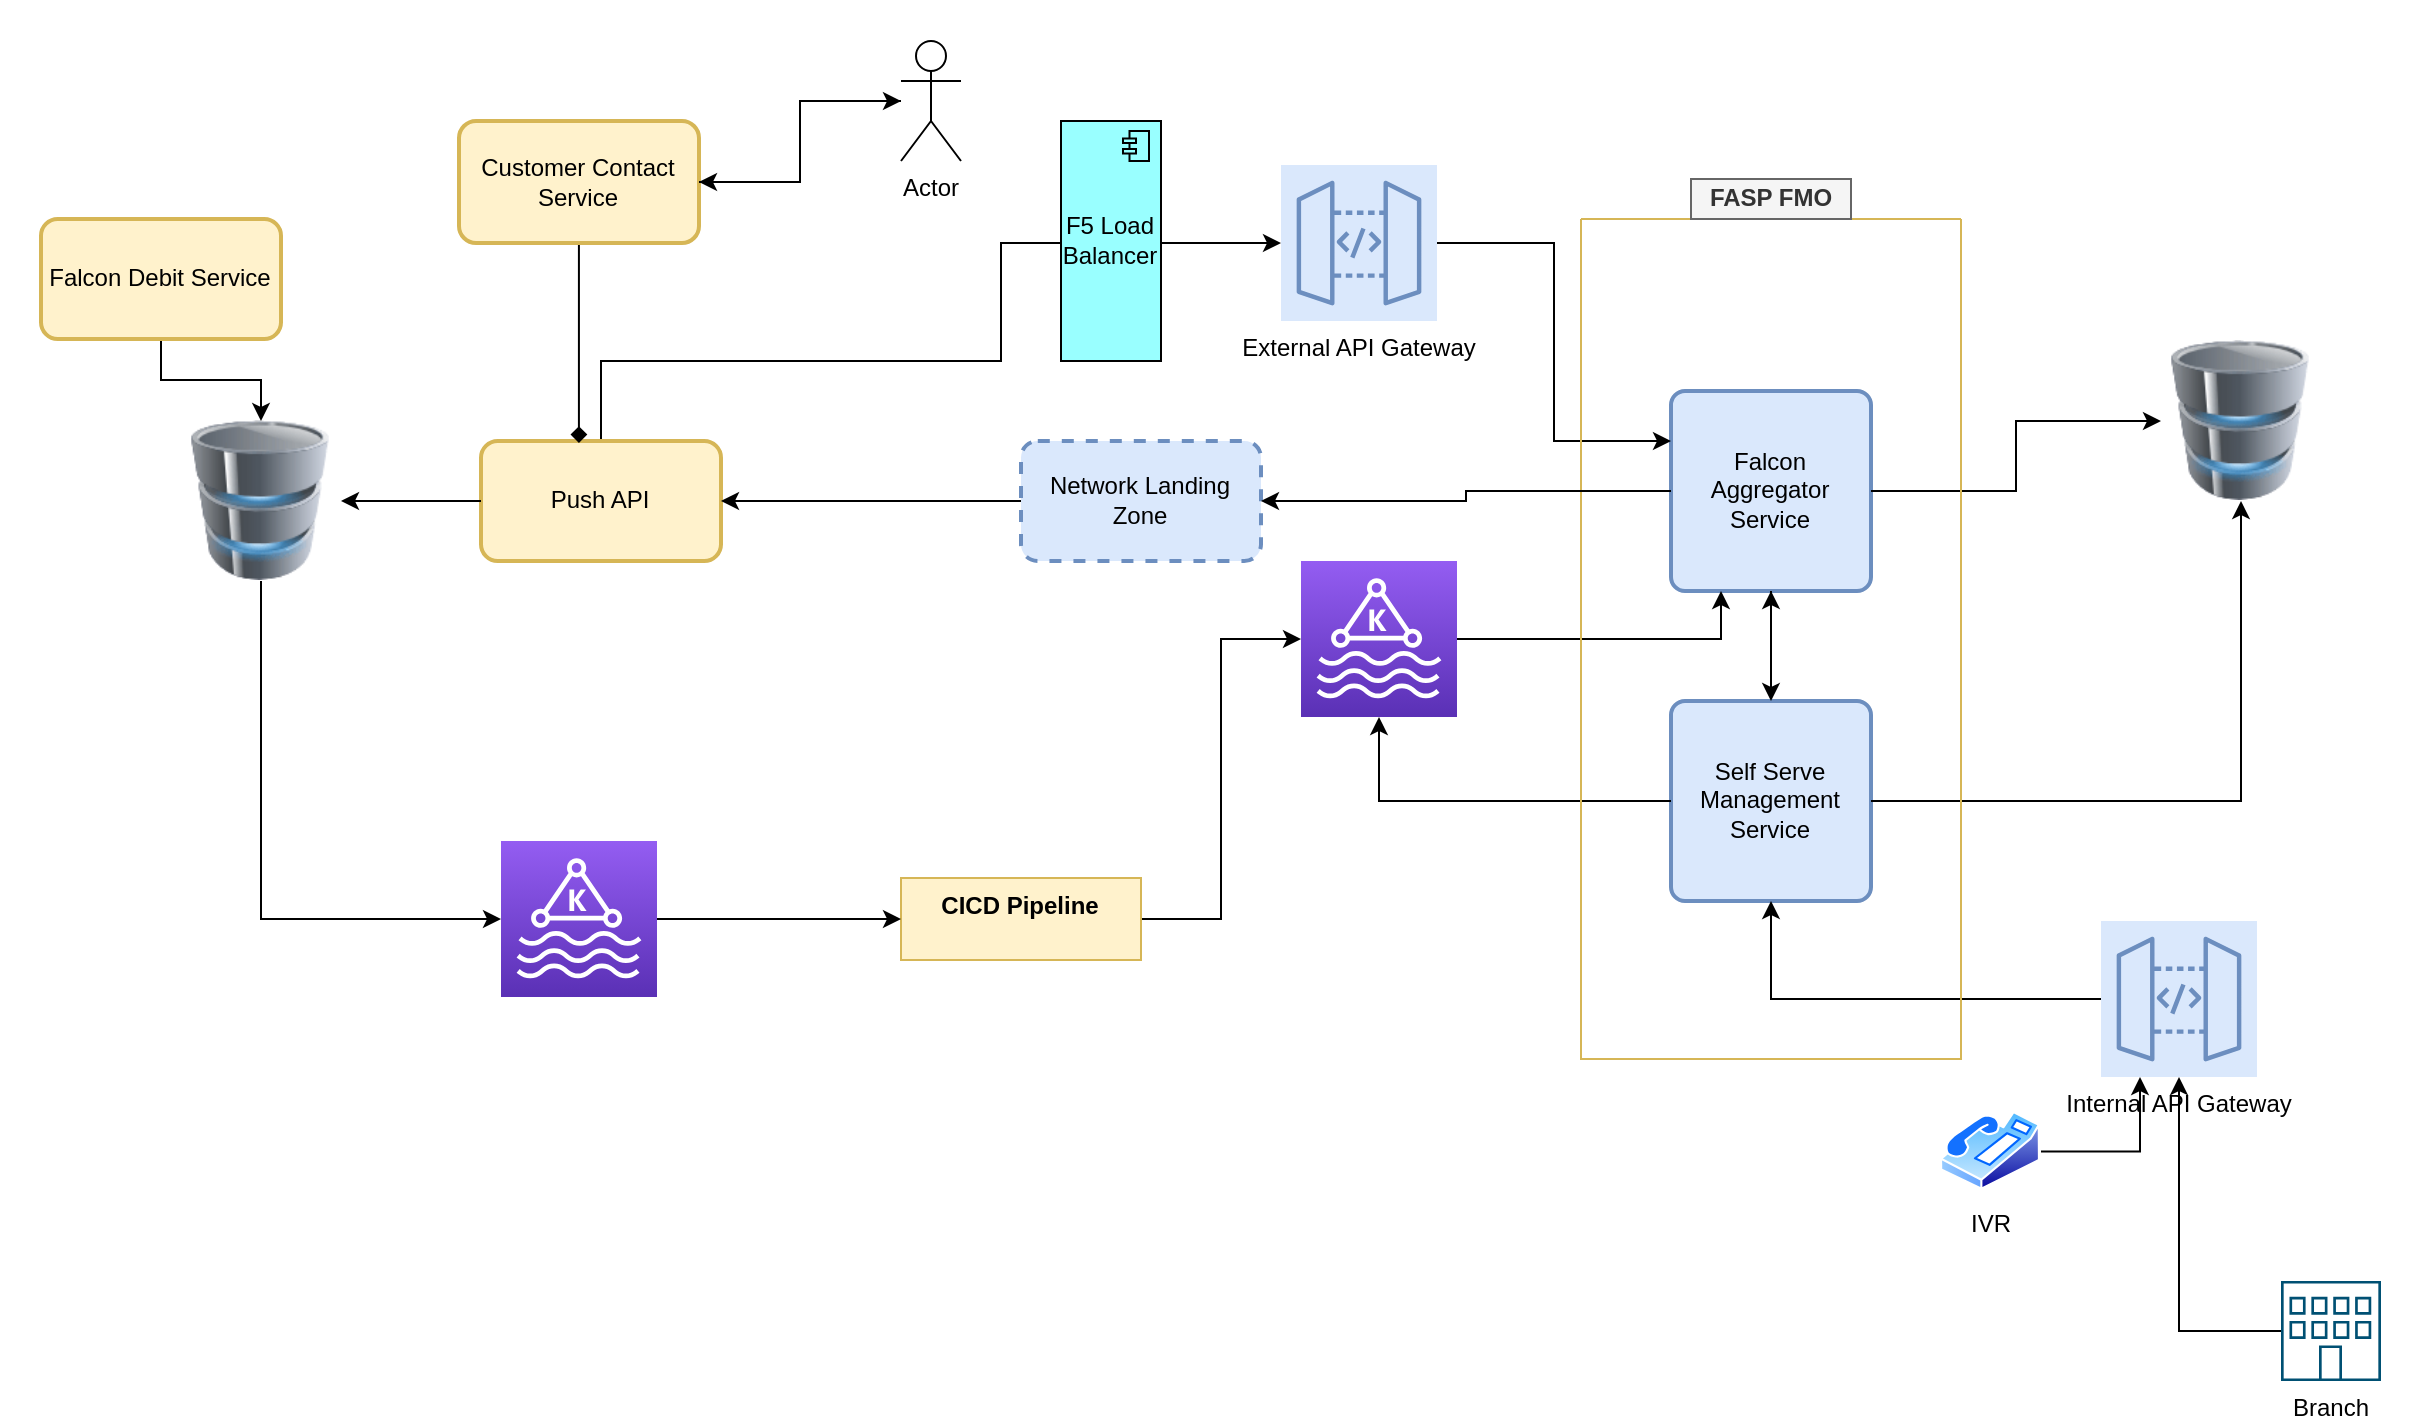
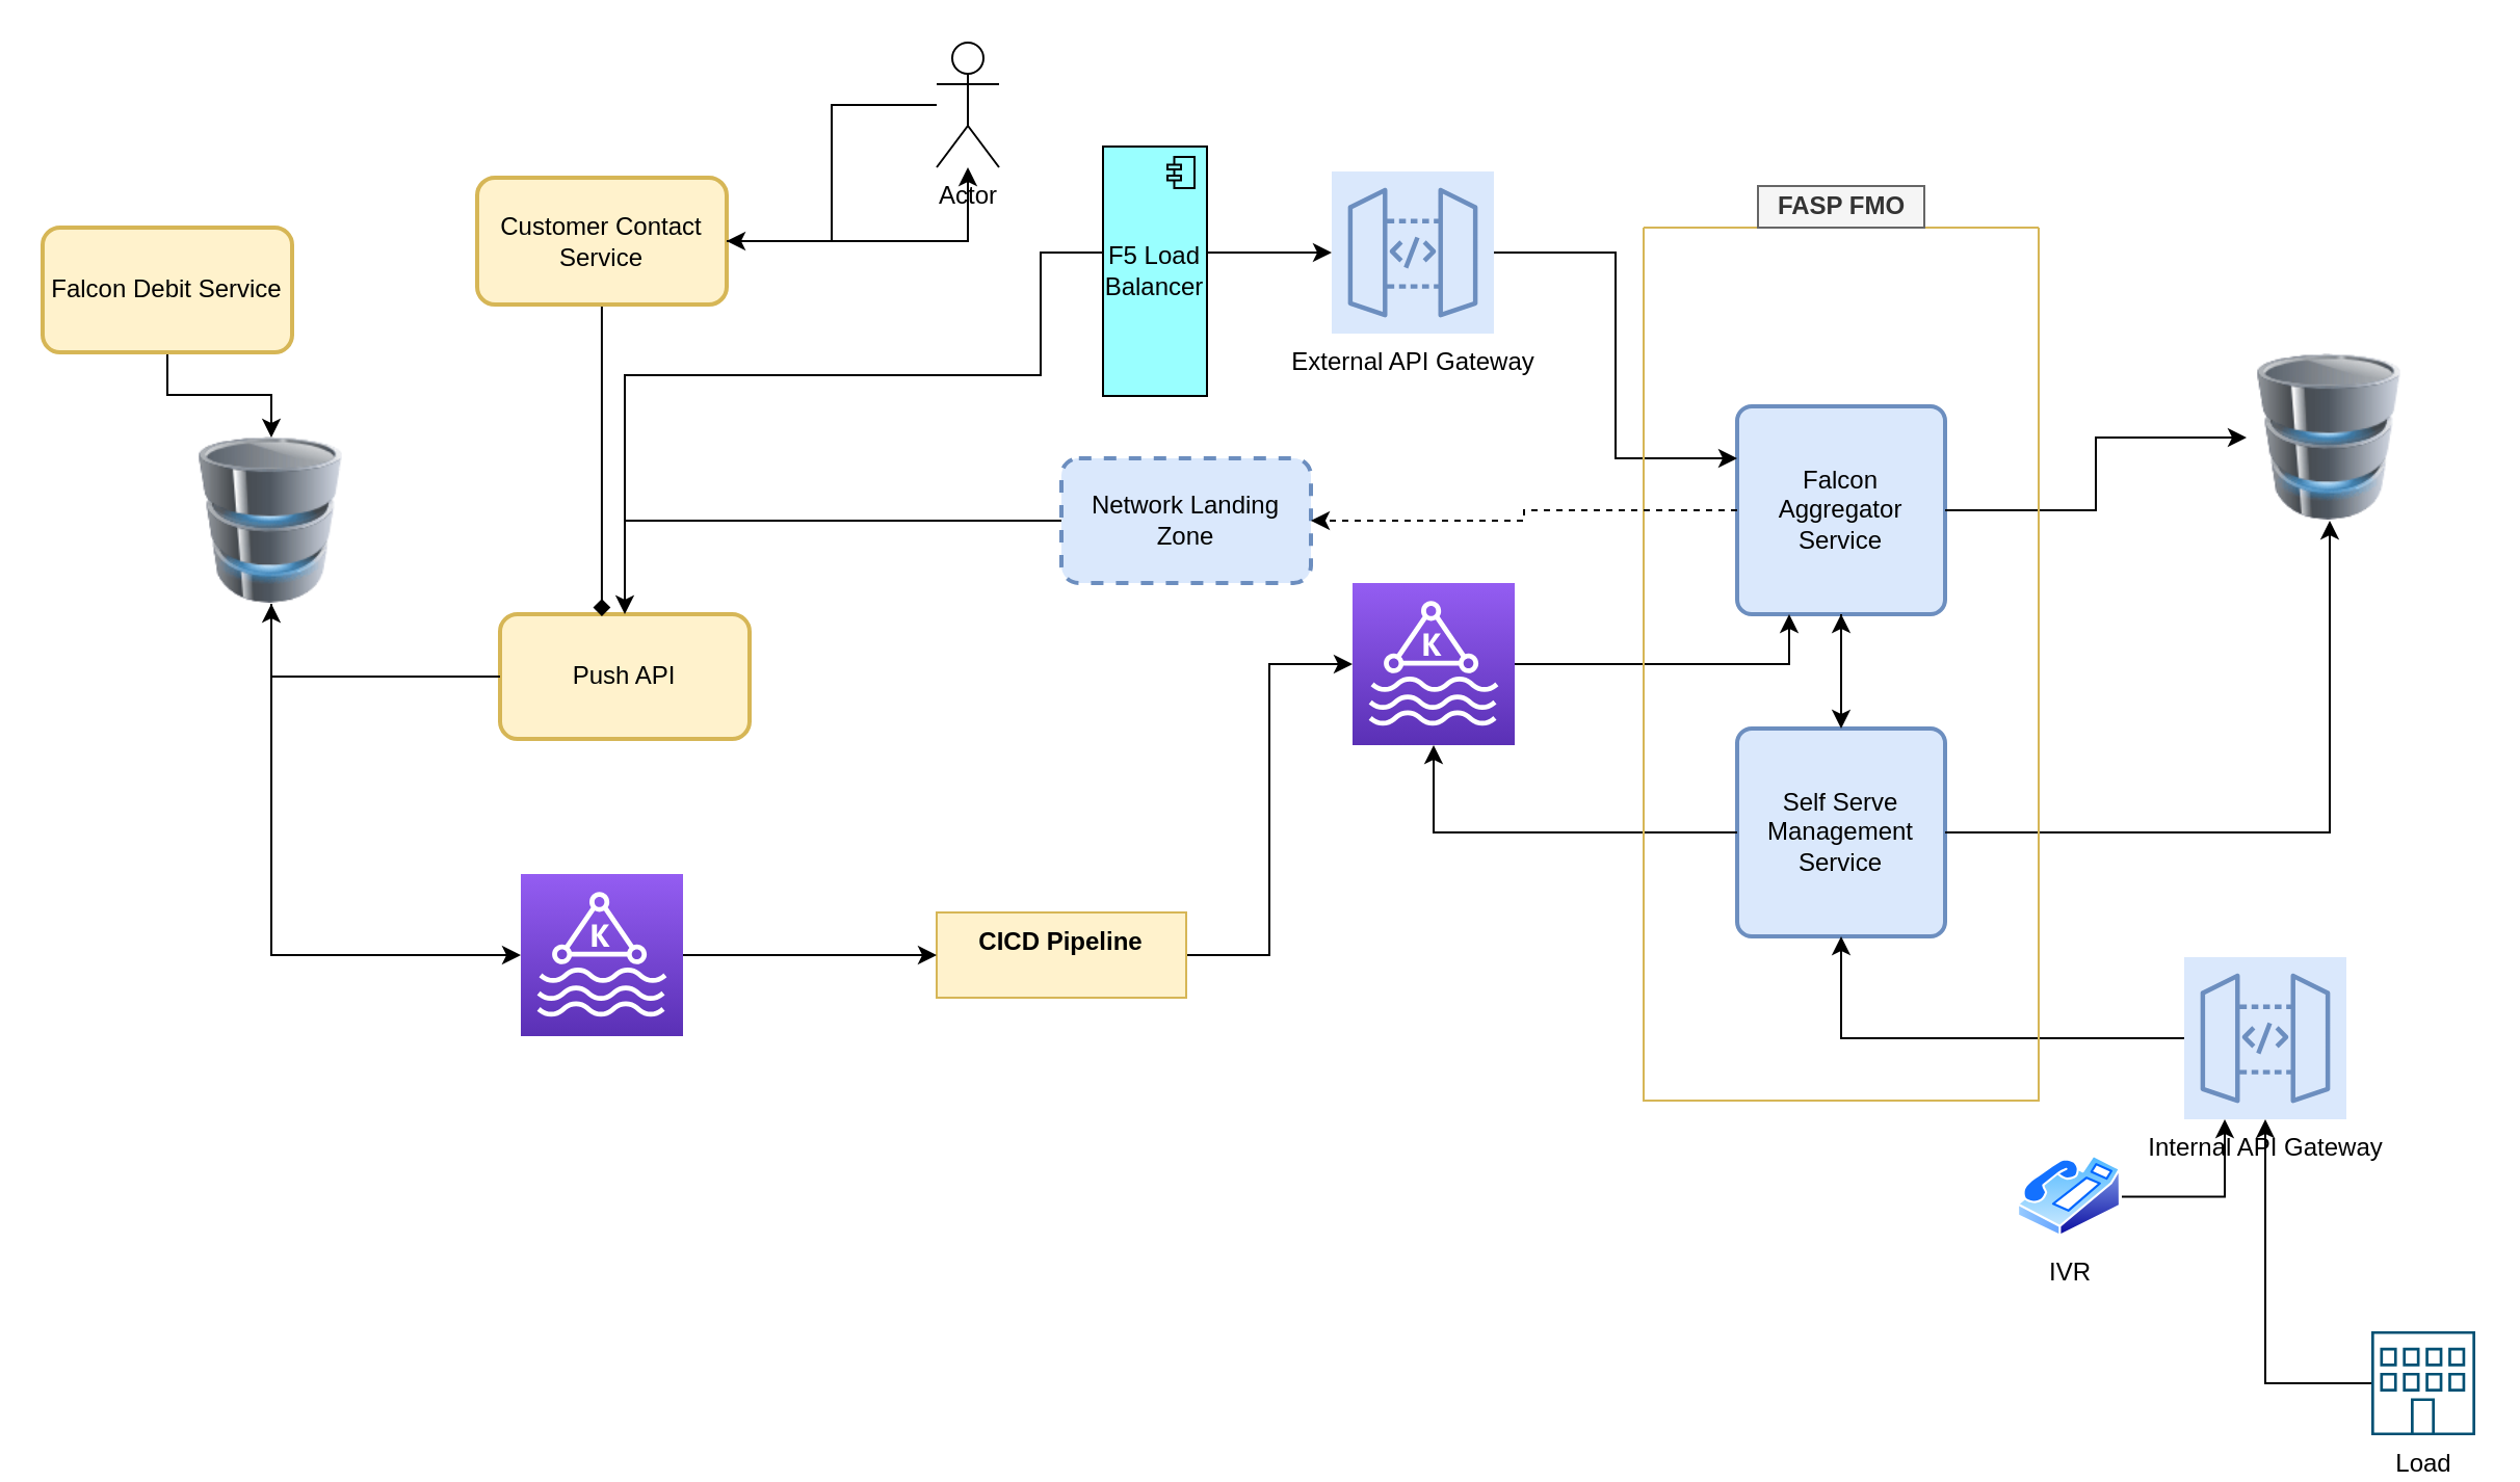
- <mxCell id="32" value="Customer Contact Service" style="whiteSpace=wrap;html=1;rounded=1;strokeColor=#d6b656;strokeWidth=2;fillColor=#fff2cc;arcSize=14;editable=0;" parent="2" vertex="1"><mxGeometry x="209" y="40" width="120" height="61" as="geometry" /></mxCell>
+ <mxCell id="32" value="Customer Contact Service" style="whiteSpace=wrap;html=1;rounded=1;strokeColor=#d6b656;strokeWidth=2;fillColor=#fff2cc;arcSize=14;editable=0;" parent="2" vertex="1"><mxGeometry x="209" y="65" width="120" height="61" as="geometry" /></mxCell>
- <mxCell id="42" value="F5 Load Balancer" style="html=1;outlineConnect=0;whiteSpace=wrap;fillColor=#99ffff;shape=mxgraph.archimate3.application;appType=comp;archiType=square;" parent="2" vertex="1"><mxGeometry x="510" y="40" width="50" height="120" as="geometry" /></mxCell>
+ <mxCell id="42" value="F5 Load Balancer" style="html=1;outlineConnect=0;whiteSpace=wrap;fillColor=#99ffff;shape=mxgraph.archimate3.application;appType=comp;archiType=square;" parent="2" vertex="1"><mxGeometry x="510" y="50" width="50" height="120" as="geometry" /></mxCell>
- <mxCell id="20" value="" style="edgeStyle=orthogonalEdgeStyle;rounded=0;orthogonalLoop=1;jettySize=auto;html=1;editable=0;" parent="2" source="3" target="19" edge="1"><mxGeometry relative="1" as="geometry" /></mxCell>
+ <mxCell id="20" value="" style="edgeStyle=orthogonalEdgeStyle;rounded=0;orthogonalLoop=1;jettySize=auto;html=1;editable=0;dashed=1;" parent="2" source="3" target="19" edge="1"><mxGeometry relative="1" as="geometry" /></mxCell>
- <mxCell id="22" value="Push API" style="whiteSpace=wrap;html=1;rounded=1;strokeColor=#d6b656;strokeWidth=2;fillColor=#fff2cc;arcSize=14;editable=0;" parent="2" vertex="1"><mxGeometry x="220" y="200" width="120" height="60" as="geometry" /></mxCell>
+ <mxCell id="22" value="Push API" style="whiteSpace=wrap;html=1;rounded=1;strokeColor=#d6b656;strokeWidth=2;fillColor=#fff2cc;arcSize=14;editable=0;" parent="2" vertex="1"><mxGeometry x="220" y="275" width="120" height="60" as="geometry" /></mxCell>
- <mxCell id="39" value="Branch" style="points=[[0,0,0],[0.25,0,0],[0.5,0,0],[0.75,0,0],[1,0,0],[1,0.25,0],[1,0.5,0],[1,0.75,0],[1,1,0],[0.75,1,0],[0.5,1,0],[0.25,1,0],[0,1,0],[0,0.75,0],[0,0.5,0],[0,0.25,0]];verticalLabelPosition=bottom;sketch=0;html=1;verticalAlign=top;aspect=fixed;align=center;pointerEvents=1;shape=mxgraph.cisco19.branch;fillColor=#005073;strokeColor=none;shadow=0;editable=0;" parent="2" vertex="1"><mxGeometry x="1120" y="620" width="50" height="50" as="geometry" /></mxCell>
+ <mxCell id="39" value="Load" style="points=[[0,0,0],[0.25,0,0],[0.5,0,0],[0.75,0,0],[1,0,0],[1,0.25,0],[1,0.5,0],[1,0.75,0],[1,1,0],[0.75,1,0],[0.5,1,0],[0.25,1,0],[0,1,0],[0,0.75,0],[0,0.5,0],[0,0.25,0]];verticalLabelPosition=bottom;sketch=0;html=1;verticalAlign=top;aspect=fixed;align=center;pointerEvents=1;shape=mxgraph.cisco19.branch;fillColor=#005073;strokeColor=none;shadow=0;editable=0;" parent="2" vertex="1"><mxGeometry x="1120" y="620" width="50" height="50" as="geometry" /></mxCell>
